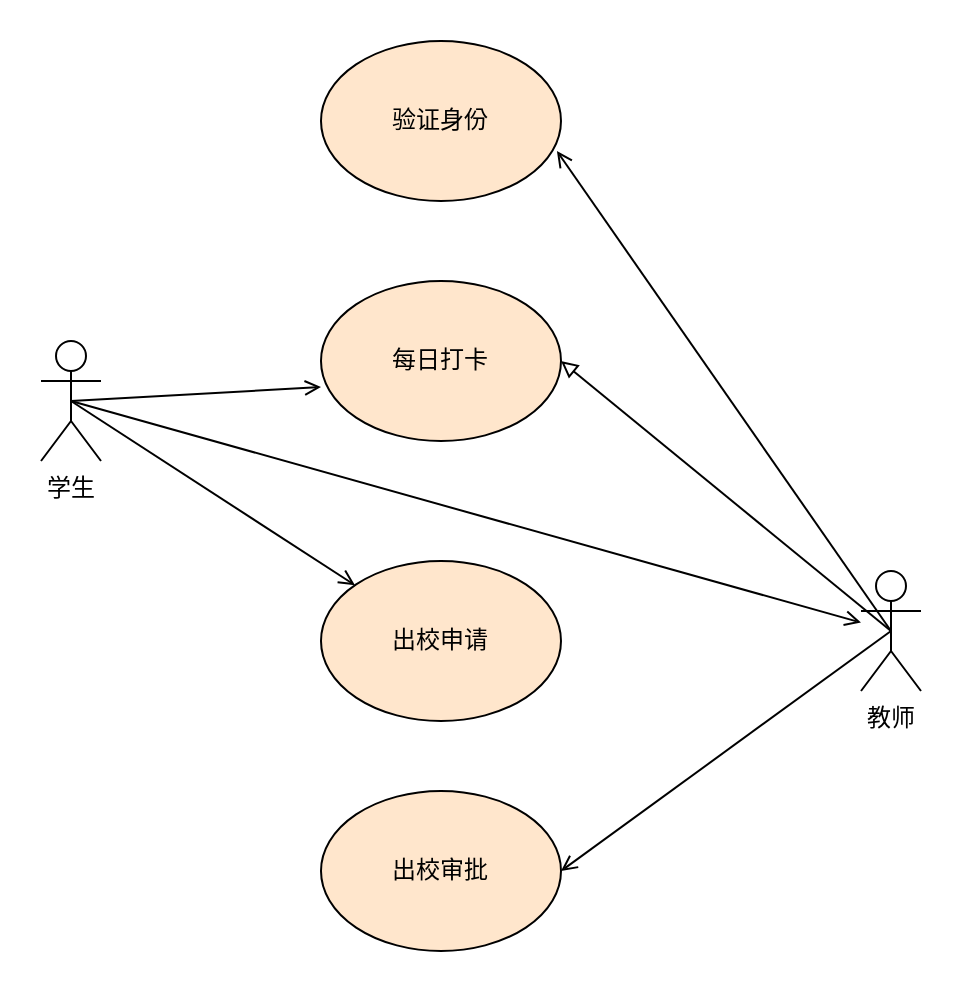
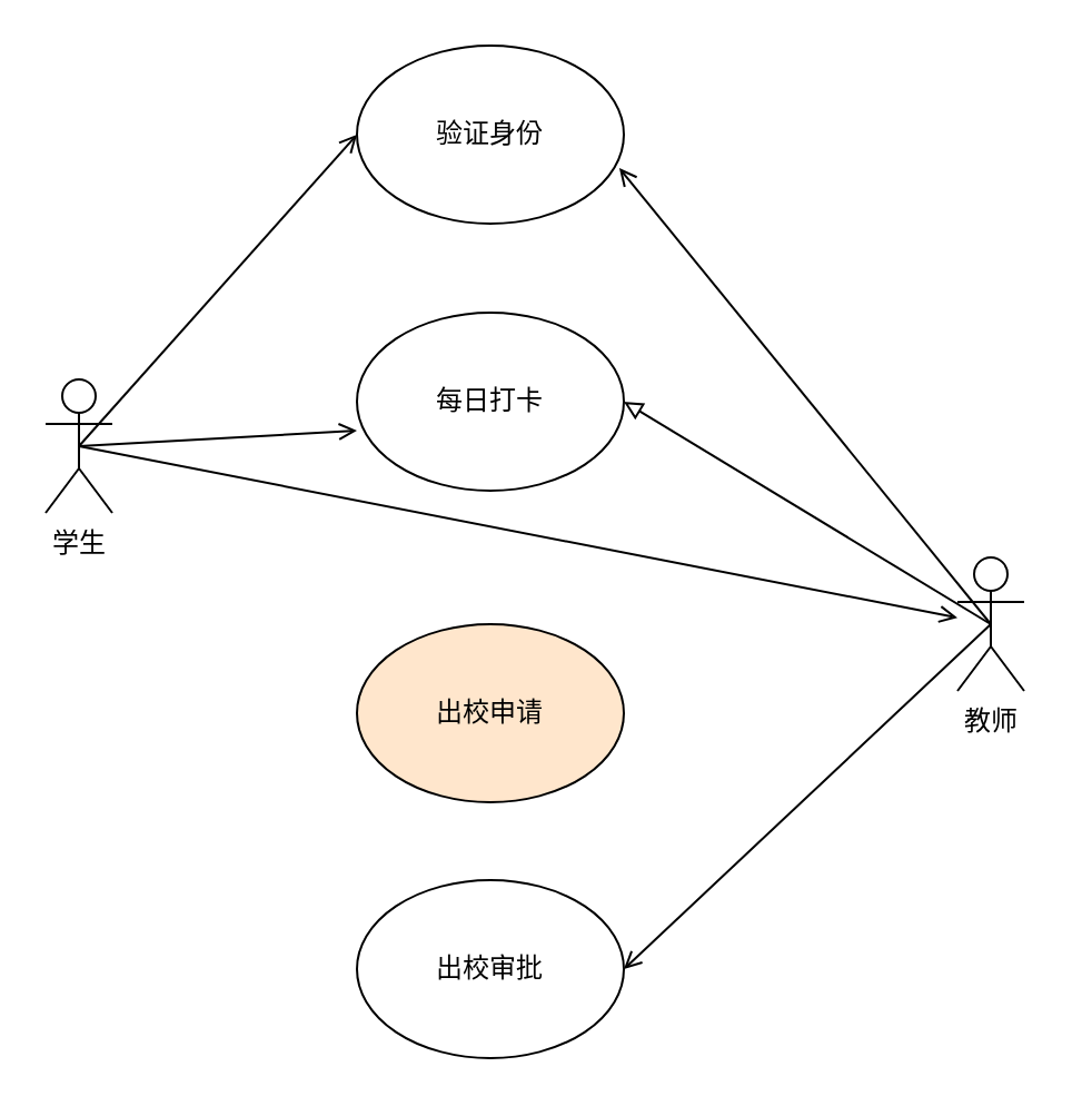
- <mxCell id="4" value="验证身份" style="ellipse;whiteSpace=wrap;html=1;fillColor=#ffe6cc;" vertex="1" parent="1"><mxGeometry x="160" y="20" width="120" height="80" as="geometry" /></mxCell>
+ <mxCell id="4" value="验证身份" style="ellipse;whiteSpace=wrap;html=1;" vertex="1" parent="1"><mxGeometry x="160" y="20" width="120" height="80" as="geometry" /></mxCell>
- <mxCell id="5" value="每日打卡" style="ellipse;whiteSpace=wrap;html=1;fillColor=#ffe6cc;" vertex="1" parent="1"><mxGeometry x="160" y="140" width="120" height="80" as="geometry" /></mxCell>
+ <mxCell id="5" value="每日打卡" style="ellipse;whiteSpace=wrap;html=1;" vertex="1" parent="1"><mxGeometry x="160" y="140" width="120" height="80" as="geometry" /></mxCell>
- <mxCell id="3" value="" style="endArrow=open;html=1;exitX=0.5;exitY=0.5;exitDx=0;exitDy=0;exitPerimeter=0;endFill=0;" edge="1" parent="1" source="2" target="6"><mxGeometry width="50" height="50" relative="1" as="geometry"><mxPoint x="360" y="260" as="sourcePoint" /><mxPoint x="300" y="60" as="targetPoint" /></mxGeometry></mxCell>
+ <mxCell id="3" value="" style="endArrow=open;html=1;exitX=0.5;exitY=0.5;exitDx=0;exitDy=0;exitPerimeter=0;endFill=0;entryX=0;entryY=0.5;entryDx=0;entryDy=0;" edge="1" parent="1" source="2" target="4"><mxGeometry width="50" height="50" relative="1" as="geometry"><mxPoint x="360" y="260" as="sourcePoint" /><mxPoint x="300" y="60" as="targetPoint" /></mxGeometry></mxCell>
- <mxCell id="9" value="教师" style="shape=umlActor;verticalLabelPosition=bottom;verticalAlign=top;html=1;outlineConnect=0;" vertex="1" parent="1"><mxGeometry x="430" y="285" width="30" height="60" as="geometry" /></mxCell>
+ <mxCell id="9" value="教师" style="shape=umlActor;verticalLabelPosition=bottom;verticalAlign=top;html=1;outlineConnect=0;" vertex="1" parent="1"><mxGeometry x="430" y="250" width="30" height="60" as="geometry" /></mxCell>
- <mxCell id="12" value="出校审批" style="ellipse;whiteSpace=wrap;html=1;fillColor=#ffe6cc;" vertex="1" parent="1"><mxGeometry x="160" y="395" width="120" height="80" as="geometry" /></mxCell>
+ <mxCell id="12" value="出校审批" style="ellipse;whiteSpace=wrap;html=1;" vertex="1" parent="1"><mxGeometry x="160" y="395" width="120" height="80" as="geometry" /></mxCell>
